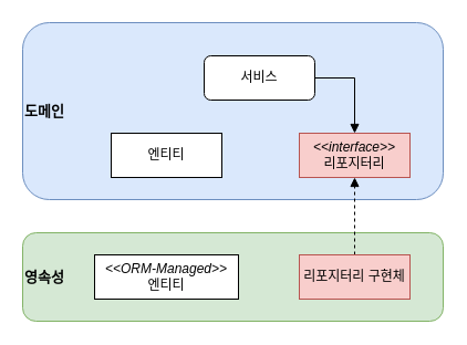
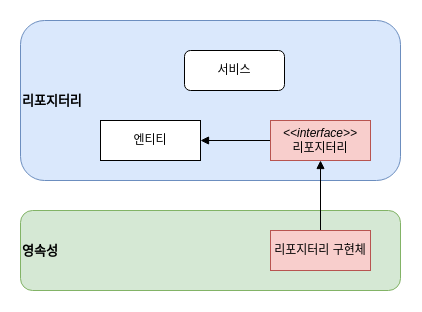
- <mxCell id="10" style="edgeStyle=orthogonalEdgeStyle;rounded=0;orthogonalLoop=1;jettySize=auto;html=1;entryX=0.5;entryY=0;entryDx=0;entryDy=0;endArrow=block;endFill=1;" edge="1" parent="1" source="11" target="7"><mxGeometry relative="1" as="geometry"><Array as="points"><mxPoint x="320" y="70" /></Array></mxGeometry></mxCell>
- <mxCell id="2" value="도메인" style="rounded=1;whiteSpace=wrap;html=1;align=left;fontSize=13;fontStyle=1;fillColor=#dae8fc;strokeColor=#6c8ebf;" vertex="1" parent="1"><mxGeometry x="20" y="20" width="380" height="160" as="geometry" /></mxCell>
+ <mxCell id="2" value="리포지터리" style="rounded=1;whiteSpace=wrap;html=1;align=left;fontSize=13;fontStyle=1;fillColor=#dae8fc;strokeColor=#6c8ebf;" vertex="1" parent="1"><mxGeometry x="20" y="20" width="380" height="160" as="geometry" /></mxCell>
+ <mxCell id="6" style="edgeStyle=orthogonalEdgeStyle;rounded=0;orthogonalLoop=1;jettySize=auto;html=1;entryX=1;entryY=0.5;entryDx=0;entryDy=0;endArrow=block;endFill=1;" edge="1" parent="1" source="7" target="9"><mxGeometry relative="1" as="geometry" /></mxCell>
- <mxCell id="4" style="edgeStyle=orthogonalEdgeStyle;rounded=0;orthogonalLoop=1;jettySize=auto;html=1;entryX=0.5;entryY=1;entryDx=0;entryDy=0;endArrow=block;endFill=1;dashed=1;" edge="1" parent="1" source="5" target="7"><mxGeometry relative="1" as="geometry" /></mxCell>
+ <mxCell id="4" style="edgeStyle=orthogonalEdgeStyle;rounded=0;orthogonalLoop=1;jettySize=auto;html=1;entryX=0.5;entryY=1;entryDx=0;entryDy=0;endArrow=block;endFill=1;" edge="1" parent="1" source="5" target="7"><mxGeometry relative="1" as="geometry" /></mxCell>
- <mxCell id="8" value="&lt;i&gt;&amp;lt;&amp;lt;ORM-Managed&amp;gt;&amp;gt;&lt;/i&gt;&lt;div&gt;엔티티&lt;/div&gt;" style="rounded=0;whiteSpace=wrap;html=1;" vertex="1" parent="1"><mxGeometry x="85" y="230" width="130" height="40" as="geometry" /></mxCell>
